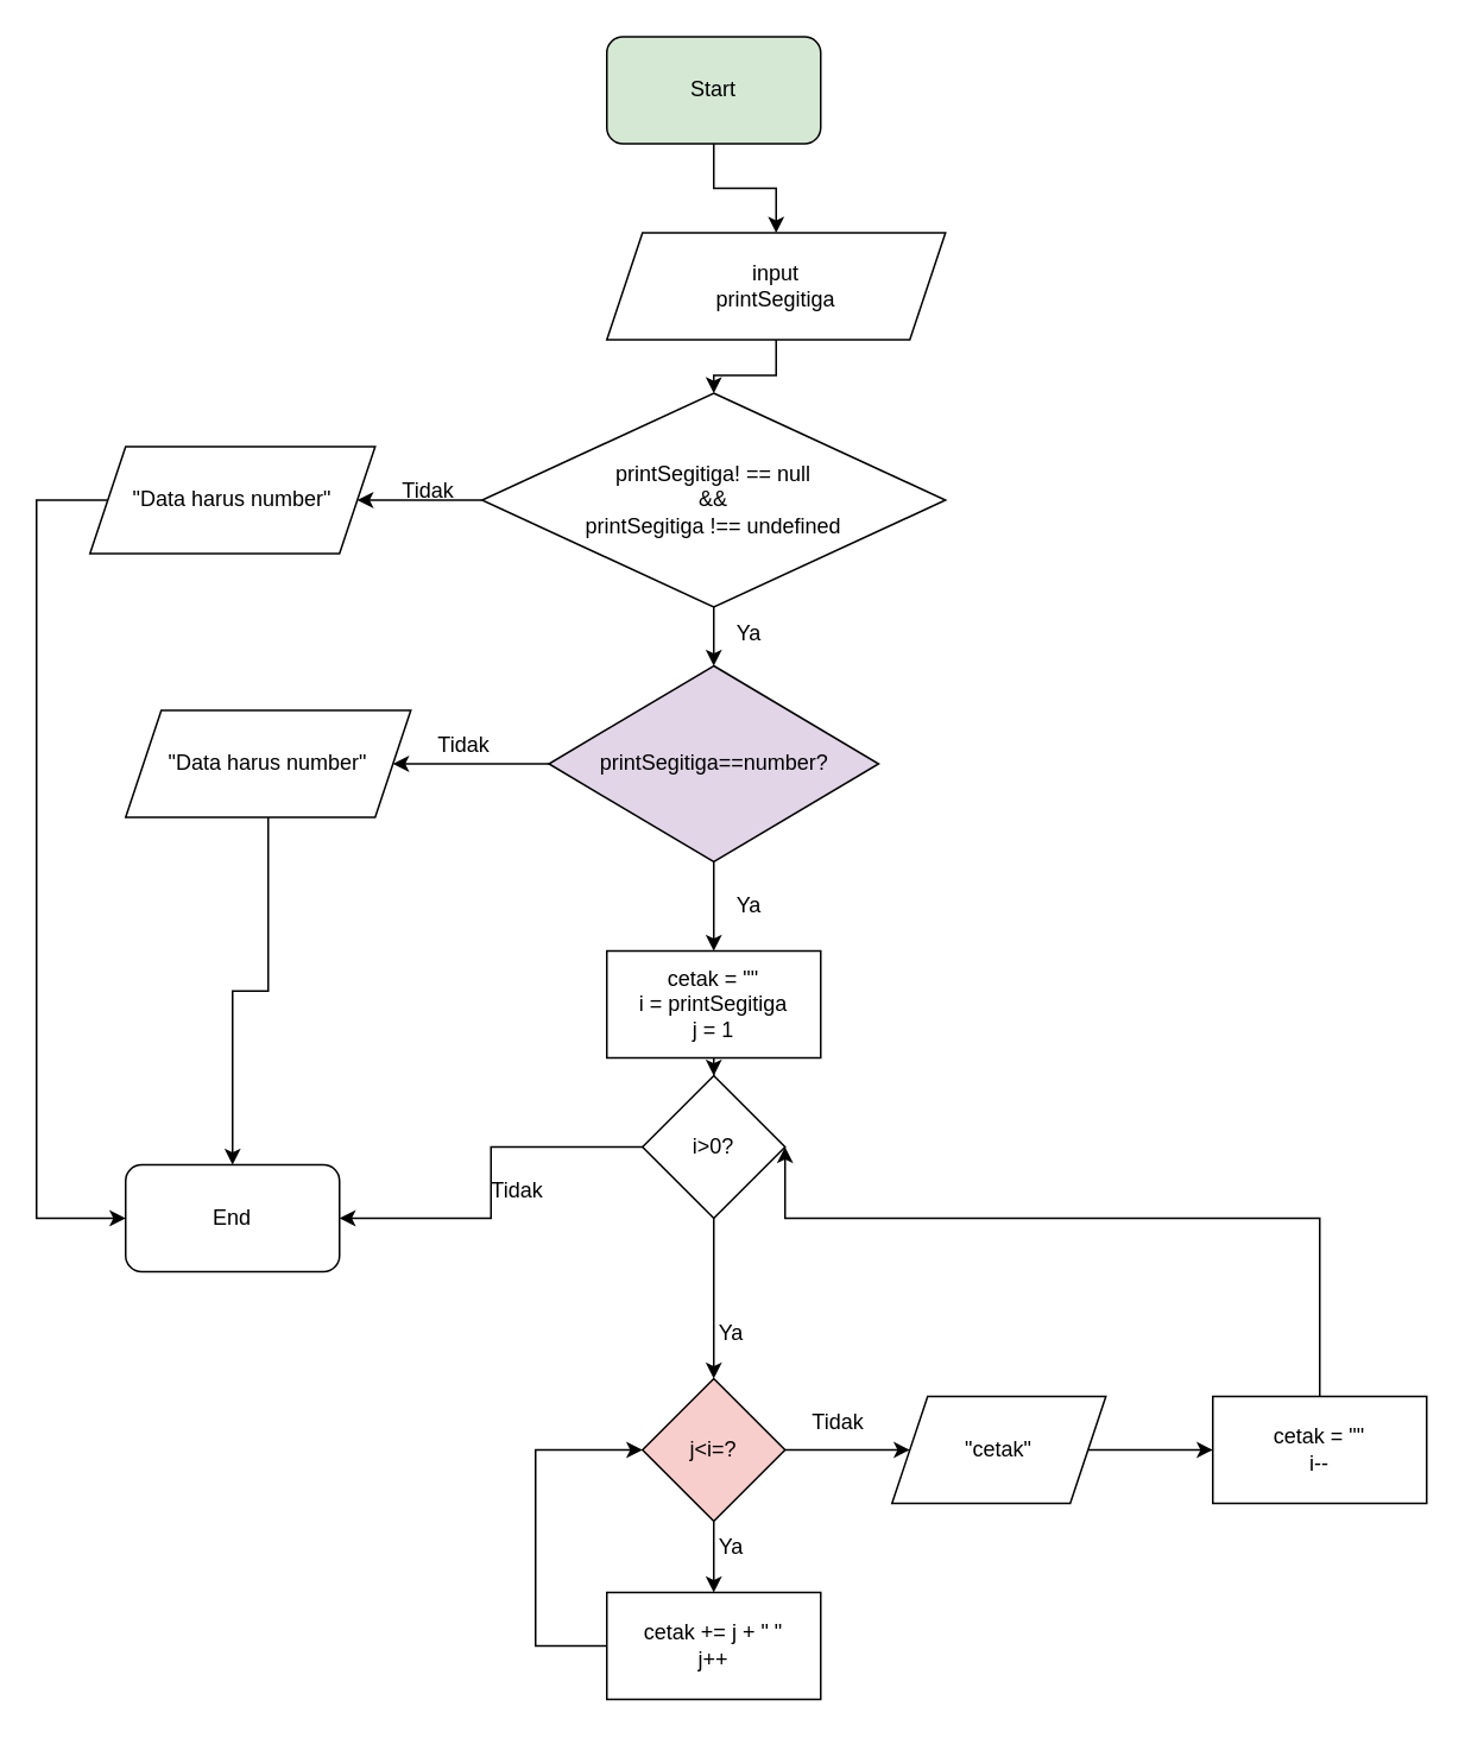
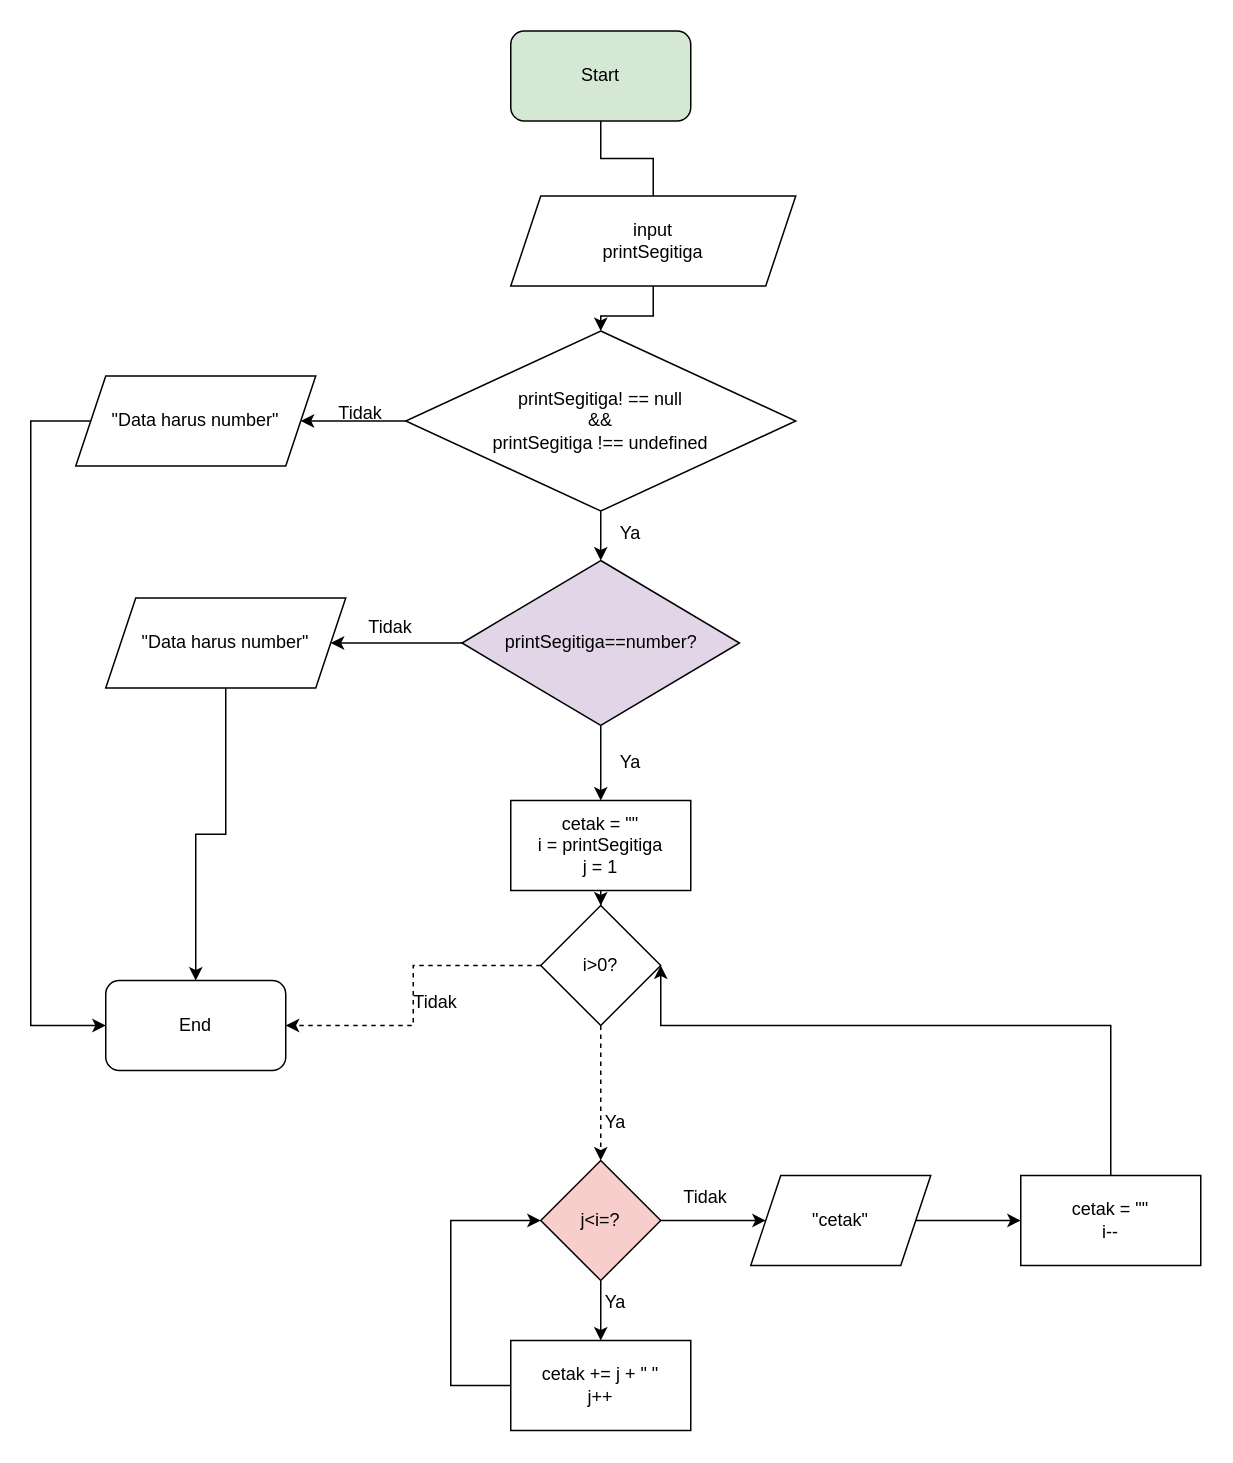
- <mxCell id="2" value="" style="edgeStyle=orthogonalEdgeStyle;rounded=0;orthogonalLoop=1;jettySize=auto;html=1;" parent="1" source="3" target="5" edge="1"><mxGeometry relative="1" as="geometry" /></mxCell>
+ <mxCell id="2" value="" style="edgeStyle=orthogonalEdgeStyle;rounded=0;orthogonalLoop=1;jettySize=auto;html=1;endArrow=none;" parent="1" source="3" target="5" edge="1"><mxGeometry relative="1" as="geometry" /></mxCell>
- <mxCell id="14" style="edgeStyle=orthogonalEdgeStyle;rounded=0;orthogonalLoop=1;jettySize=auto;html=1;" parent="1" source="15" target="25" edge="1"><mxGeometry relative="1" as="geometry" /></mxCell>
+ <mxCell id="14" style="edgeStyle=orthogonalEdgeStyle;rounded=0;orthogonalLoop=1;jettySize=auto;html=1;dashed=1;" parent="1" source="15" target="25" edge="1"><mxGeometry relative="1" as="geometry" /></mxCell>
- <mxCell id="13" value="" style="edgeStyle=orthogonalEdgeStyle;rounded=0;orthogonalLoop=1;jettySize=auto;html=1;" parent="1" source="15" target="18" edge="1"><mxGeometry relative="1" as="geometry" /></mxCell>
+ <mxCell id="13" value="" style="edgeStyle=orthogonalEdgeStyle;rounded=0;orthogonalLoop=1;jettySize=auto;html=1;dashed=1;" parent="1" source="15" target="18" edge="1"><mxGeometry relative="1" as="geometry" /></mxCell>
